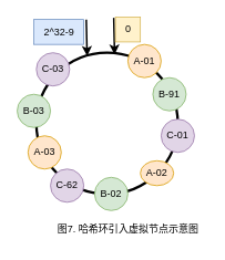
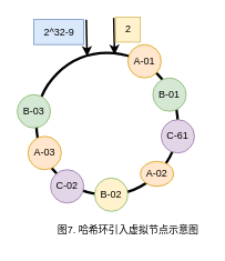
- <mxCell id="5" value="0" style="text;html=1;align=center;verticalAlign=middle;resizable=0;points=[];autosize=1;strokeColor=#d6b656;fillColor=#fff2cc;" parent="1" vertex="1"><mxGeometry x="138" y="20" width="30" height="30" as="geometry" /></mxCell>
+ <mxCell id="5" value="2" style="text;html=1;align=center;verticalAlign=middle;resizable=0;points=[];autosize=1;strokeColor=#d6b656;fillColor=#fff2cc;" parent="1" vertex="1"><mxGeometry x="138" y="20" width="30" height="30" as="geometry" /></mxCell>
- <mxCell id="14" value="C-03" style="ellipse;whiteSpace=wrap;html=1;aspect=fixed;fillColor=#e1d5e7;strokeColor=#9673a6;" vertex="1" parent="1"><mxGeometry x="43" y="63" width="40" height="40" as="geometry" /></mxCell>
- <mxCell id="9" value="B-91" style="ellipse;whiteSpace=wrap;html=1;aspect=fixed;fillColor=#d5e8d4;strokeColor=#82b366;" parent="1" vertex="1"><mxGeometry x="183" y="93" width="40" height="40" as="geometry" /></mxCell>
+ <mxCell id="9" value="B-01" style="ellipse;whiteSpace=wrap;html=1;aspect=fixed;fillColor=#d5e8d4;strokeColor=#82b366;" parent="1" vertex="1"><mxGeometry x="183" y="93" width="40" height="40" as="geometry" /></mxCell>
- <mxCell id="10" value="C-01" style="ellipse;whiteSpace=wrap;html=1;aspect=fixed;fillColor=#e1d5e7;strokeColor=#9673a6;" parent="1" vertex="1"><mxGeometry x="193" y="143" width="40" height="40" as="geometry" /></mxCell>
+ <mxCell id="10" value="C-61" style="ellipse;whiteSpace=wrap;html=1;aspect=fixed;fillColor=#e1d5e7;strokeColor=#9673a6;" parent="1" vertex="1"><mxGeometry x="193" y="143" width="40" height="40" as="geometry" /></mxCell>
- <mxCell id="13" value="C-62" style="ellipse;whiteSpace=wrap;html=1;aspect=fixed;fillColor=#e1d5e7;strokeColor=#9673a6;" vertex="1" parent="1"><mxGeometry x="60" y="203" width="40" height="40" as="geometry" /></mxCell>
+ <mxCell id="13" value="C-02" style="ellipse;whiteSpace=wrap;html=1;aspect=fixed;fillColor=#e1d5e7;strokeColor=#9673a6;" vertex="1" parent="1"><mxGeometry x="60" y="203" width="40" height="40" as="geometry" /></mxCell>
- <mxCell id="12" value="B-02" style="ellipse;whiteSpace=wrap;html=1;aspect=fixed;fillColor=#d5e8d4;strokeColor=#82b366;" vertex="1" parent="1"><mxGeometry x="113" y="213" width="40" height="40" as="geometry" /></mxCell>
+ <mxCell id="12" value="B-02" style="ellipse;whiteSpace=wrap;html=1;aspect=fixed;fillColor=#fff2cc;strokeColor=#82b366;" vertex="1" parent="1"><mxGeometry x="113" y="213" width="40" height="40" as="geometry" /></mxCell>
